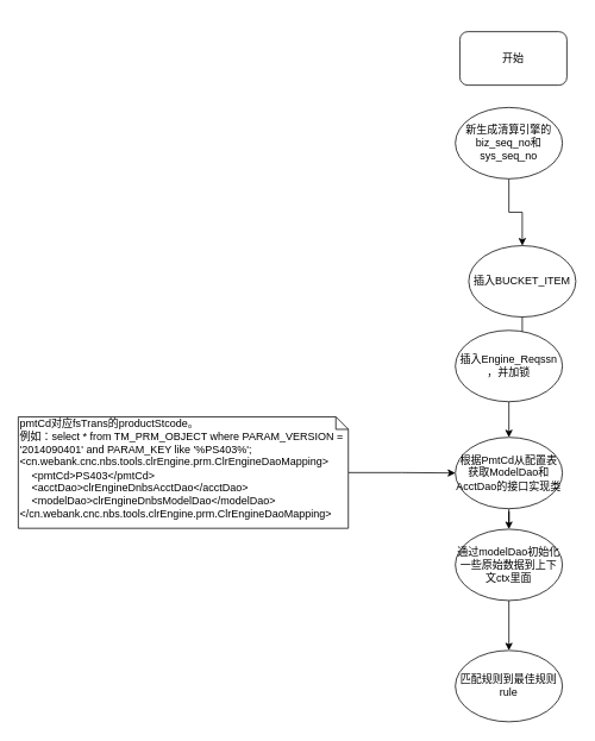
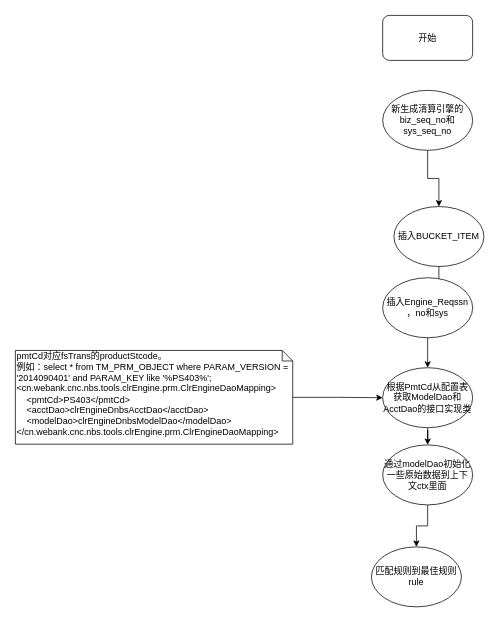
- <mxCell id="2" value="开始" style="rounded=1;whiteSpace=wrap;html=1;" vertex="1" parent="1"><mxGeometry x="515" y="35" width="120" height="60" as="geometry" /></mxCell>
+ <mxCell id="2" value="开始" style="rounded=1;whiteSpace=wrap;html=1;" vertex="1" parent="1"><mxGeometry x="510" y="20" width="120" height="60" as="geometry" /></mxCell>
- <mxCell id="6" value="&lt;div&gt;插入Engine_Reqssn&lt;/div&gt;&lt;div&gt;，并加锁&lt;/div&gt;" style="ellipse;whiteSpace=wrap;html=1;" vertex="1" parent="1"><mxGeometry x="510" y="370" width="120" height="80" as="geometry" /></mxCell>
+ <mxCell id="6" value="&lt;div&gt;插入Engine_Reqssn&lt;/div&gt;&lt;div&gt;，no和sys&lt;/div&gt;" style="ellipse;whiteSpace=wrap;html=1;" vertex="1" parent="1"><mxGeometry x="510" y="370" width="120" height="80" as="geometry" /></mxCell>
- <mxCell id="15" value="匹配规则到最佳规则rule" style="ellipse;whiteSpace=wrap;html=1;" vertex="1" parent="1"><mxGeometry x="510" y="729" width="120" height="80" as="geometry" /></mxCell>
+ <mxCell id="15" value="匹配规则到最佳规则rule" style="ellipse;whiteSpace=wrap;html=1;" vertex="1" parent="1"><mxGeometry x="495" y="729" width="120" height="80" as="geometry" /></mxCell>
